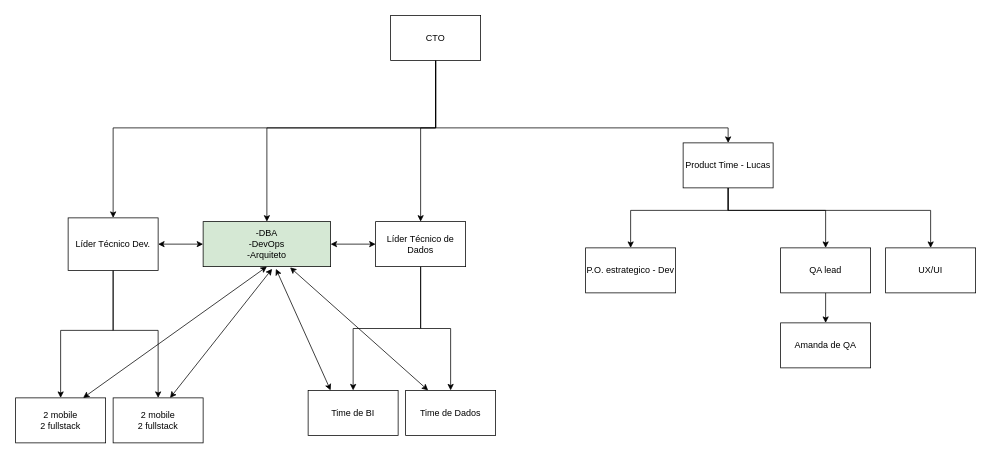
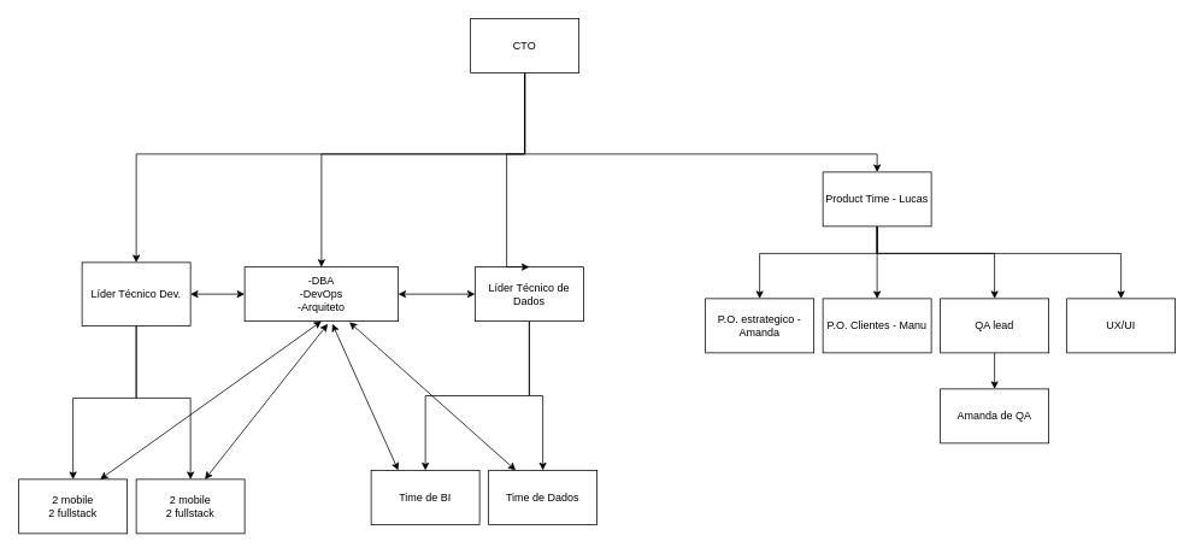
+ <mxCell id="25" style="edgeStyle=orthogonalEdgeStyle;rounded=0;orthogonalLoop=1;jettySize=auto;html=1;entryX=0.5;entryY=0;entryDx=0;entryDy=0;" edge="1" parent="1" source="28" target="30"><mxGeometry relative="1" as="geometry" /></mxCell>
- <mxCell id="17" value="-DBA&lt;br&gt;-DevOps&lt;br&gt;-Arquiteto" style="rounded=0;whiteSpace=wrap;html=1;fillColor=#d5e8d4;" vertex="1" parent="1"><mxGeometry x="270" y="295" width="170" height="60" as="geometry" /></mxCell>
+ <mxCell id="17" value="-DBA&lt;br&gt;-DevOps&lt;br&gt;-Arquiteto" style="rounded=0;whiteSpace=wrap;html=1;" vertex="1" parent="1"><mxGeometry x="270" y="295" width="170" height="60" as="geometry" /></mxCell>
- <mxCell id="11" value="Líder Técnico de Dados" style="rounded=0;whiteSpace=wrap;html=1;" vertex="1" parent="1"><mxGeometry x="500" y="295" width="120" height="60" as="geometry" /></mxCell>
+ <mxCell id="11" value="Líder Técnico de Dados" style="rounded=0;whiteSpace=wrap;html=1;" vertex="1" parent="1"><mxGeometry x="525" y="295" width="120" height="60" as="geometry" /></mxCell>
- <mxCell id="29" value="P.O. estrategico - Dev" style="rounded=0;whiteSpace=wrap;html=1;" vertex="1" parent="1"><mxGeometry x="780" y="330" width="120" height="60" as="geometry" /></mxCell>
+ <mxCell id="29" value="P.O. estrategico - Amanda" style="rounded=0;whiteSpace=wrap;html=1;" vertex="1" parent="1"><mxGeometry x="780" y="330" width="120" height="60" as="geometry" /></mxCell>
+ <mxCell id="30" value="P.O. Clientes - Manu" style="rounded=0;whiteSpace=wrap;html=1;" vertex="1" parent="1"><mxGeometry x="910" y="330" width="120" height="60" as="geometry" /></mxCell>
